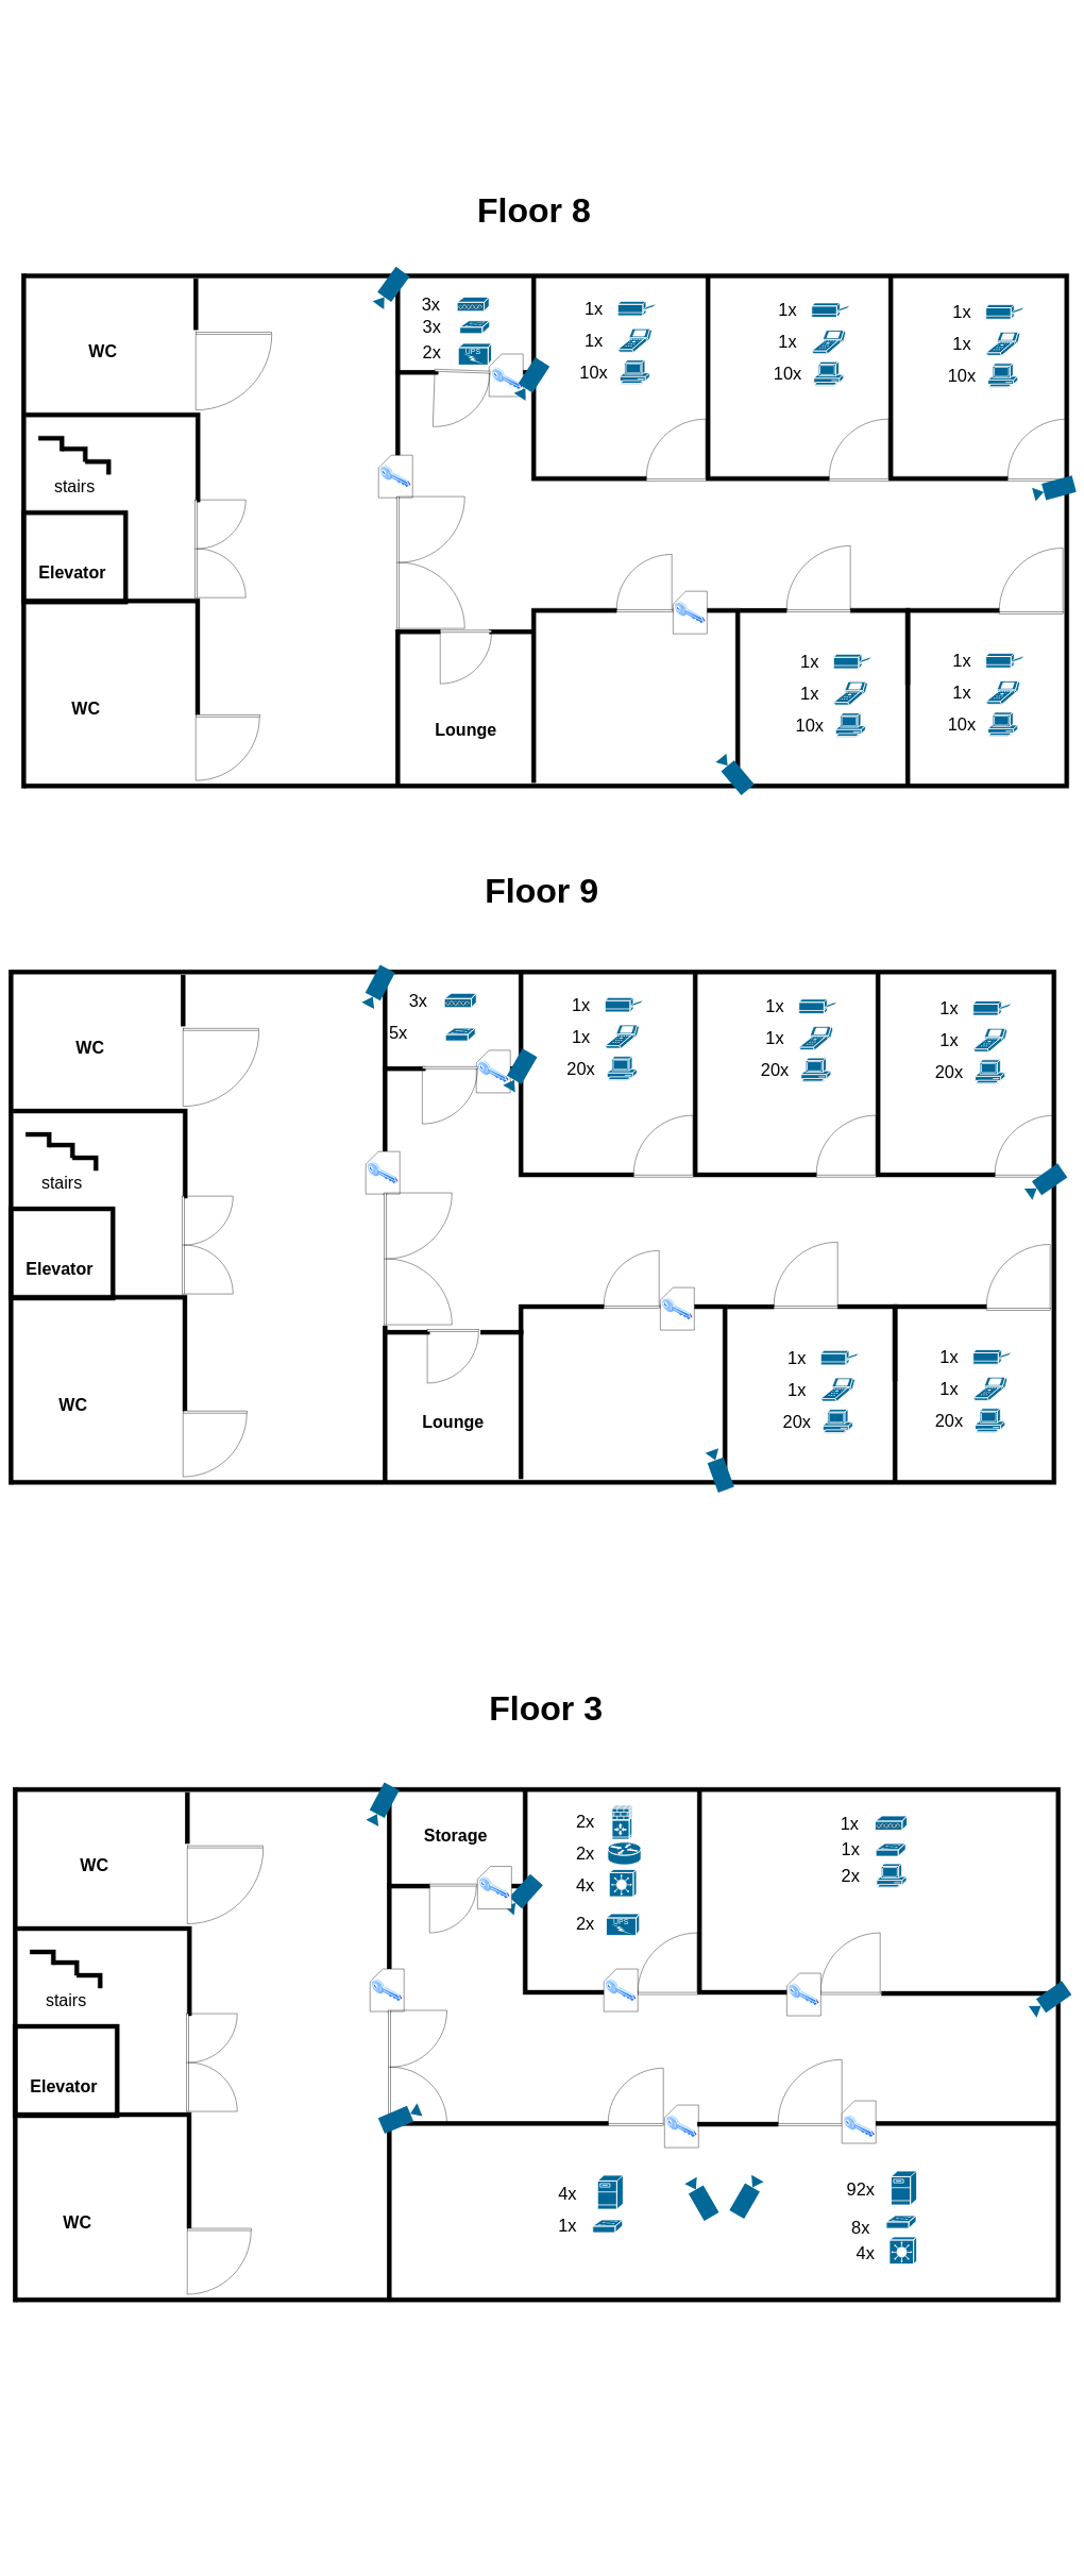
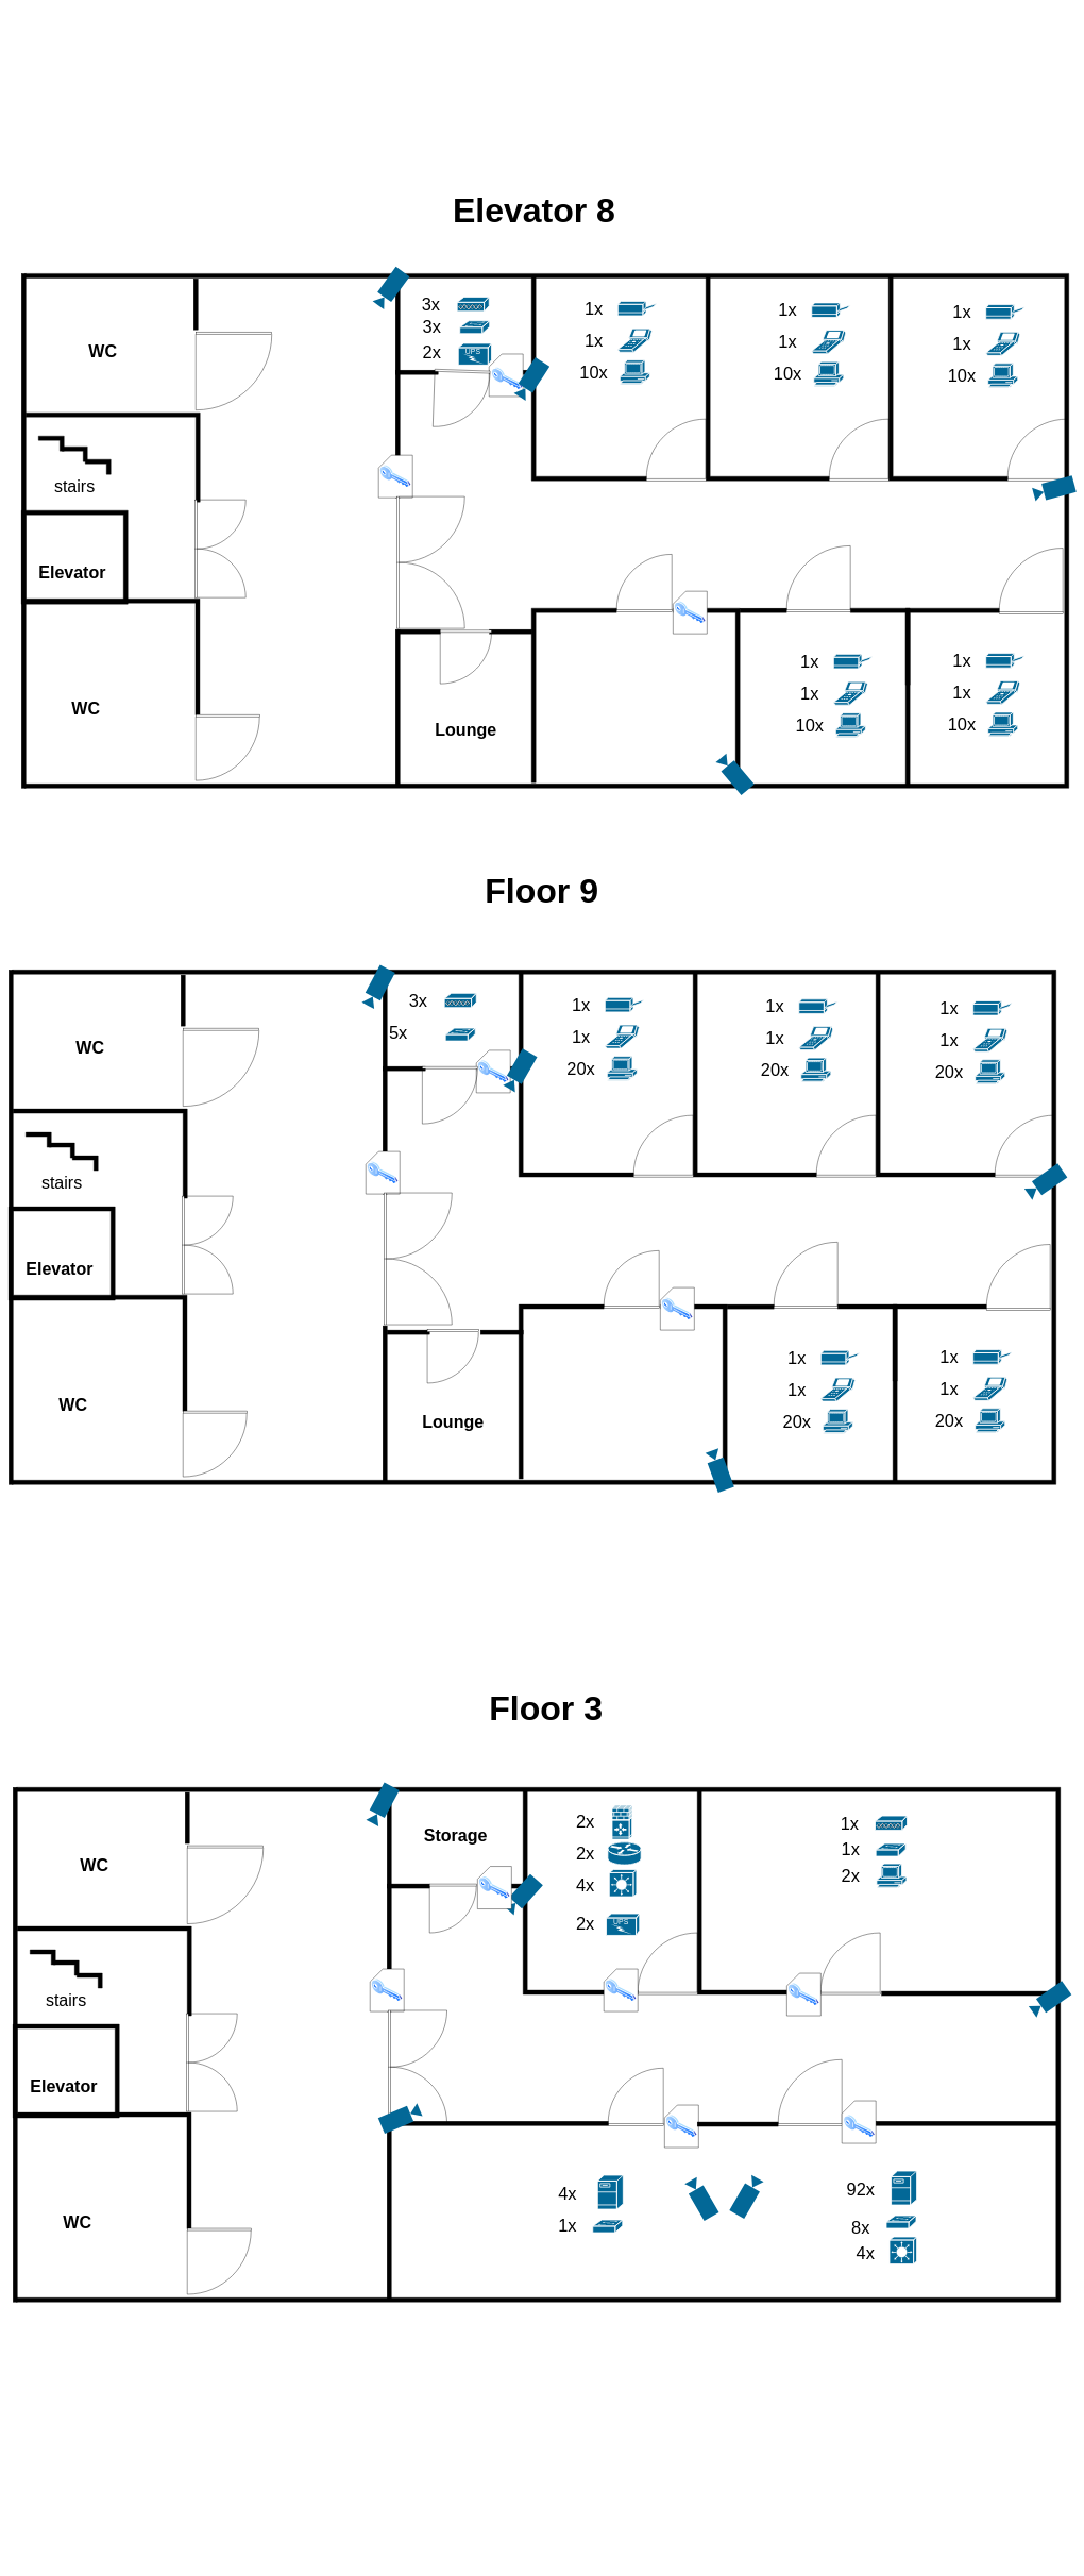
- <mxCell id="149" value="&lt;div style=&quot;font-size: 40px;&quot;&gt;&lt;font style=&quot;font-size: 80px;&quot;&gt;&lt;b&gt;Floor 8&lt;/b&gt;&lt;/font&gt;&lt;/div&gt;" style="text;html=1;align=center;verticalAlign=middle;whiteSpace=wrap;rounded=0;" vertex="1" parent="1"><mxGeometry x="356" y="430" width="1800" height="130" as="geometry" /></mxCell>
+ <mxCell id="149" value="&lt;div style=&quot;font-size: 40px;&quot;&gt;&lt;font style=&quot;font-size: 80px;&quot;&gt;&lt;b&gt;Elevator 8&lt;/b&gt;&lt;/font&gt;&lt;/div&gt;" style="text;html=1;align=center;verticalAlign=middle;whiteSpace=wrap;rounded=0;" vertex="1" parent="1"><mxGeometry x="356" y="430" width="1800" height="130" as="geometry" /></mxCell>
